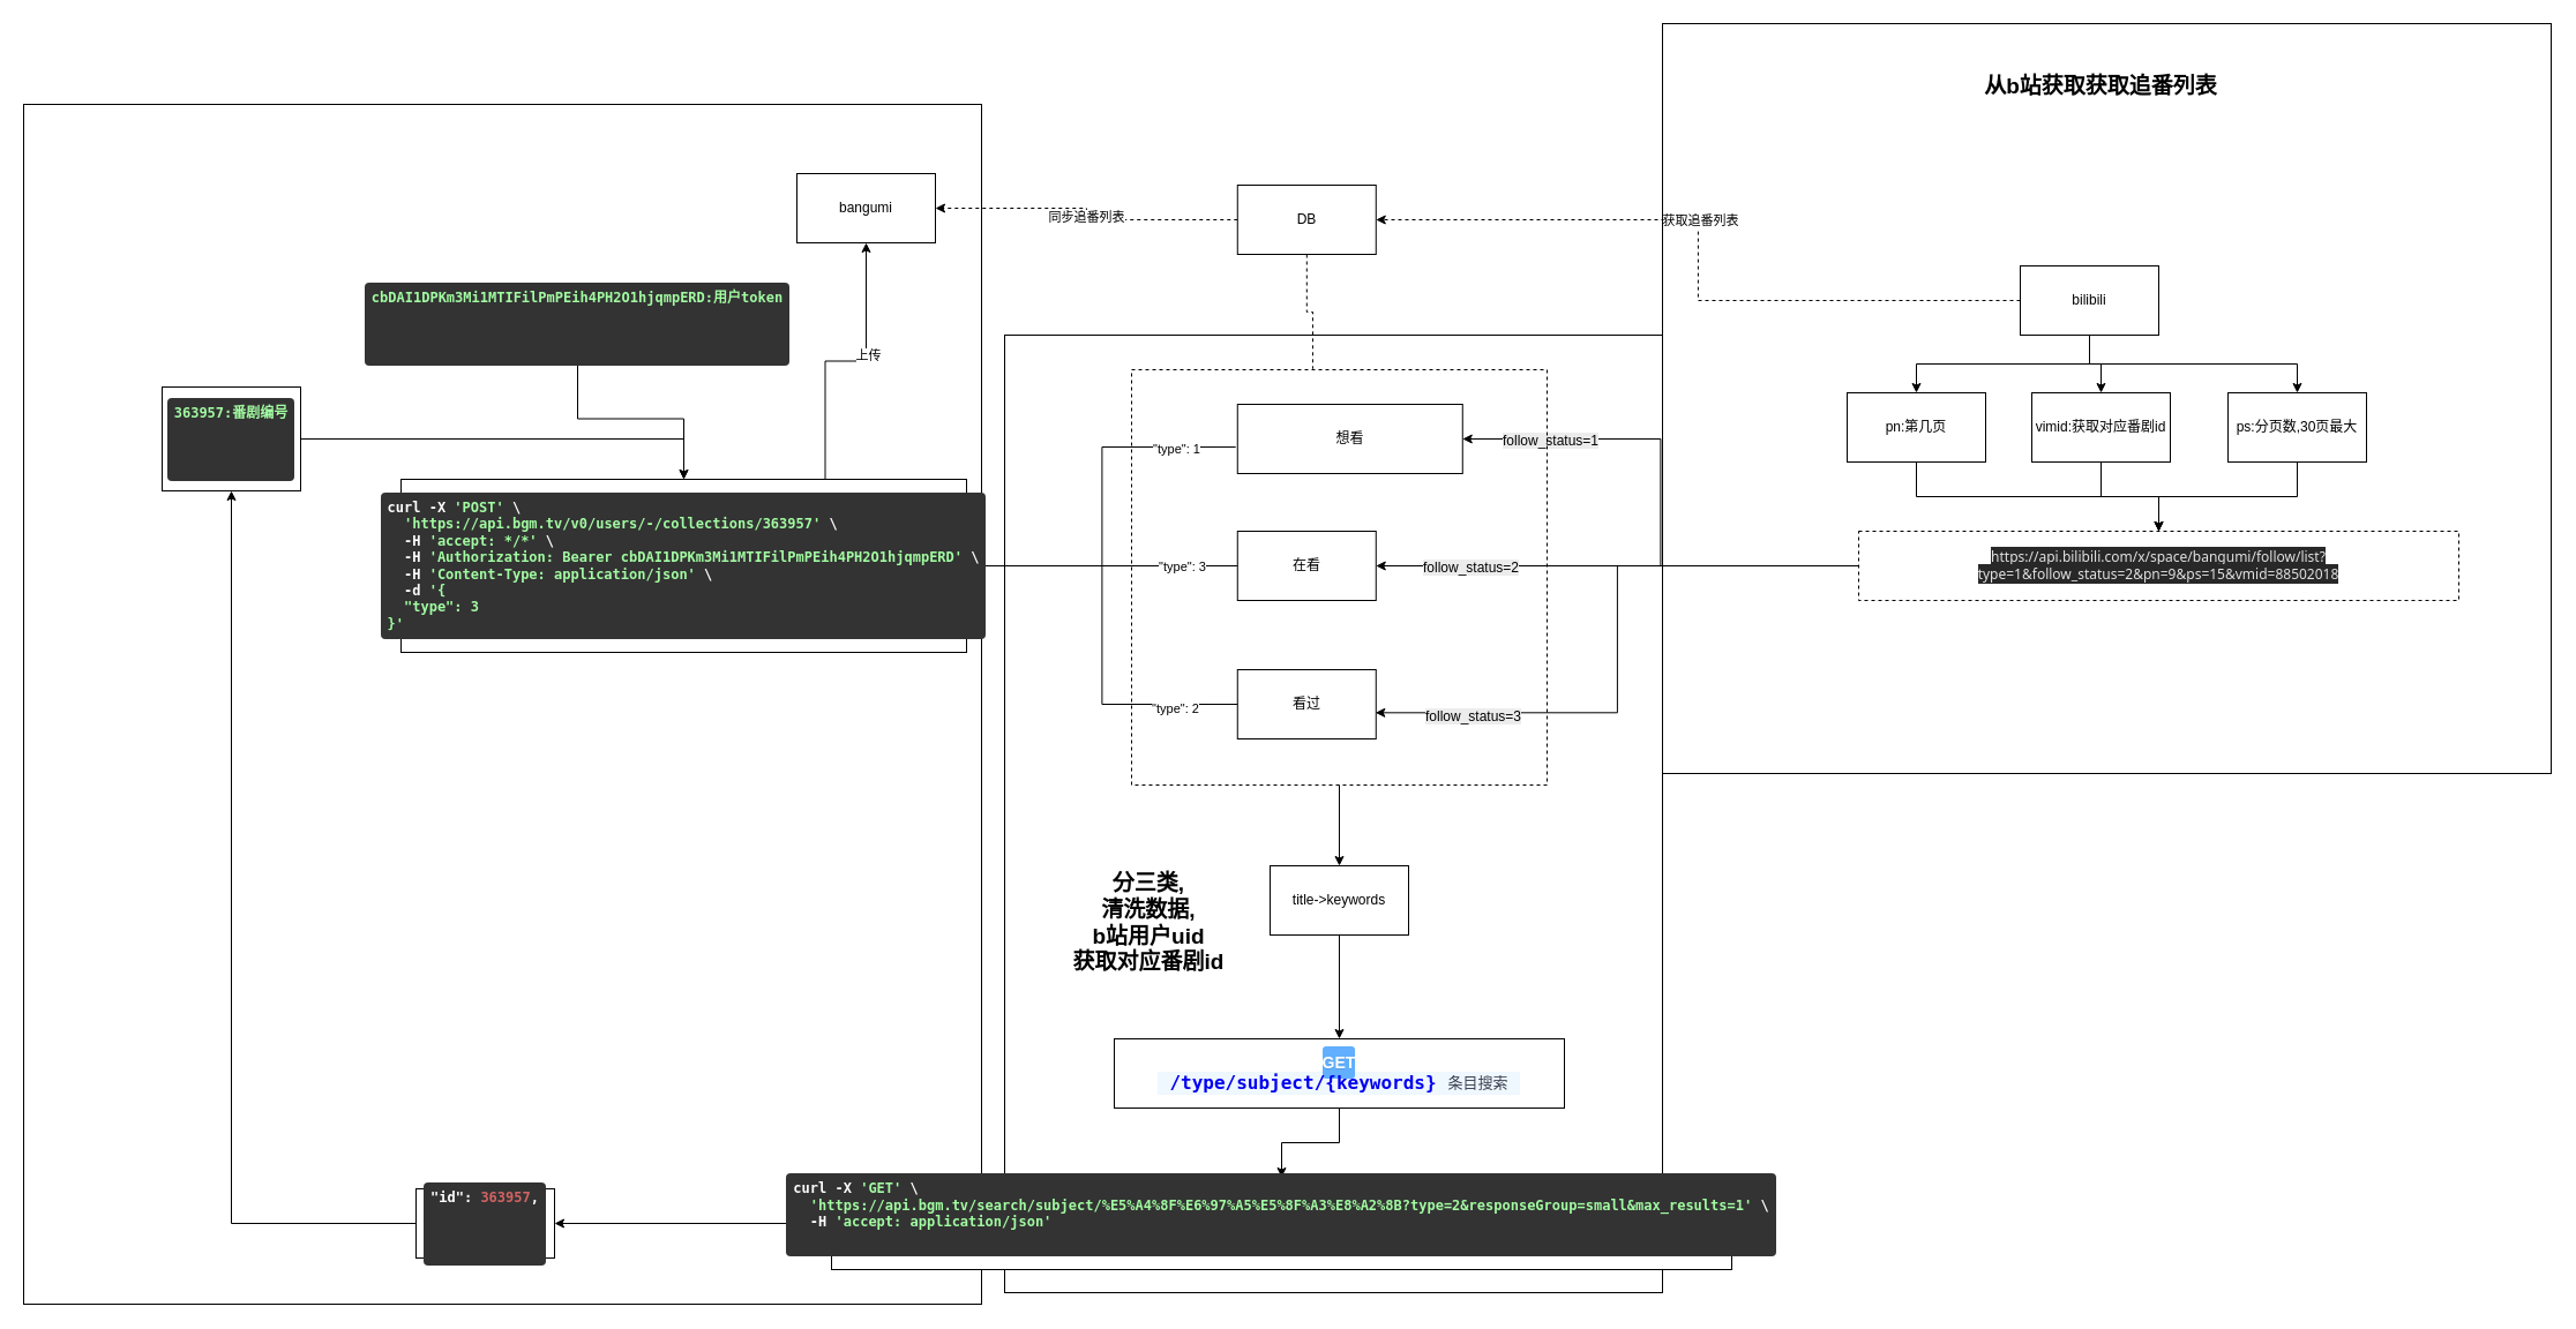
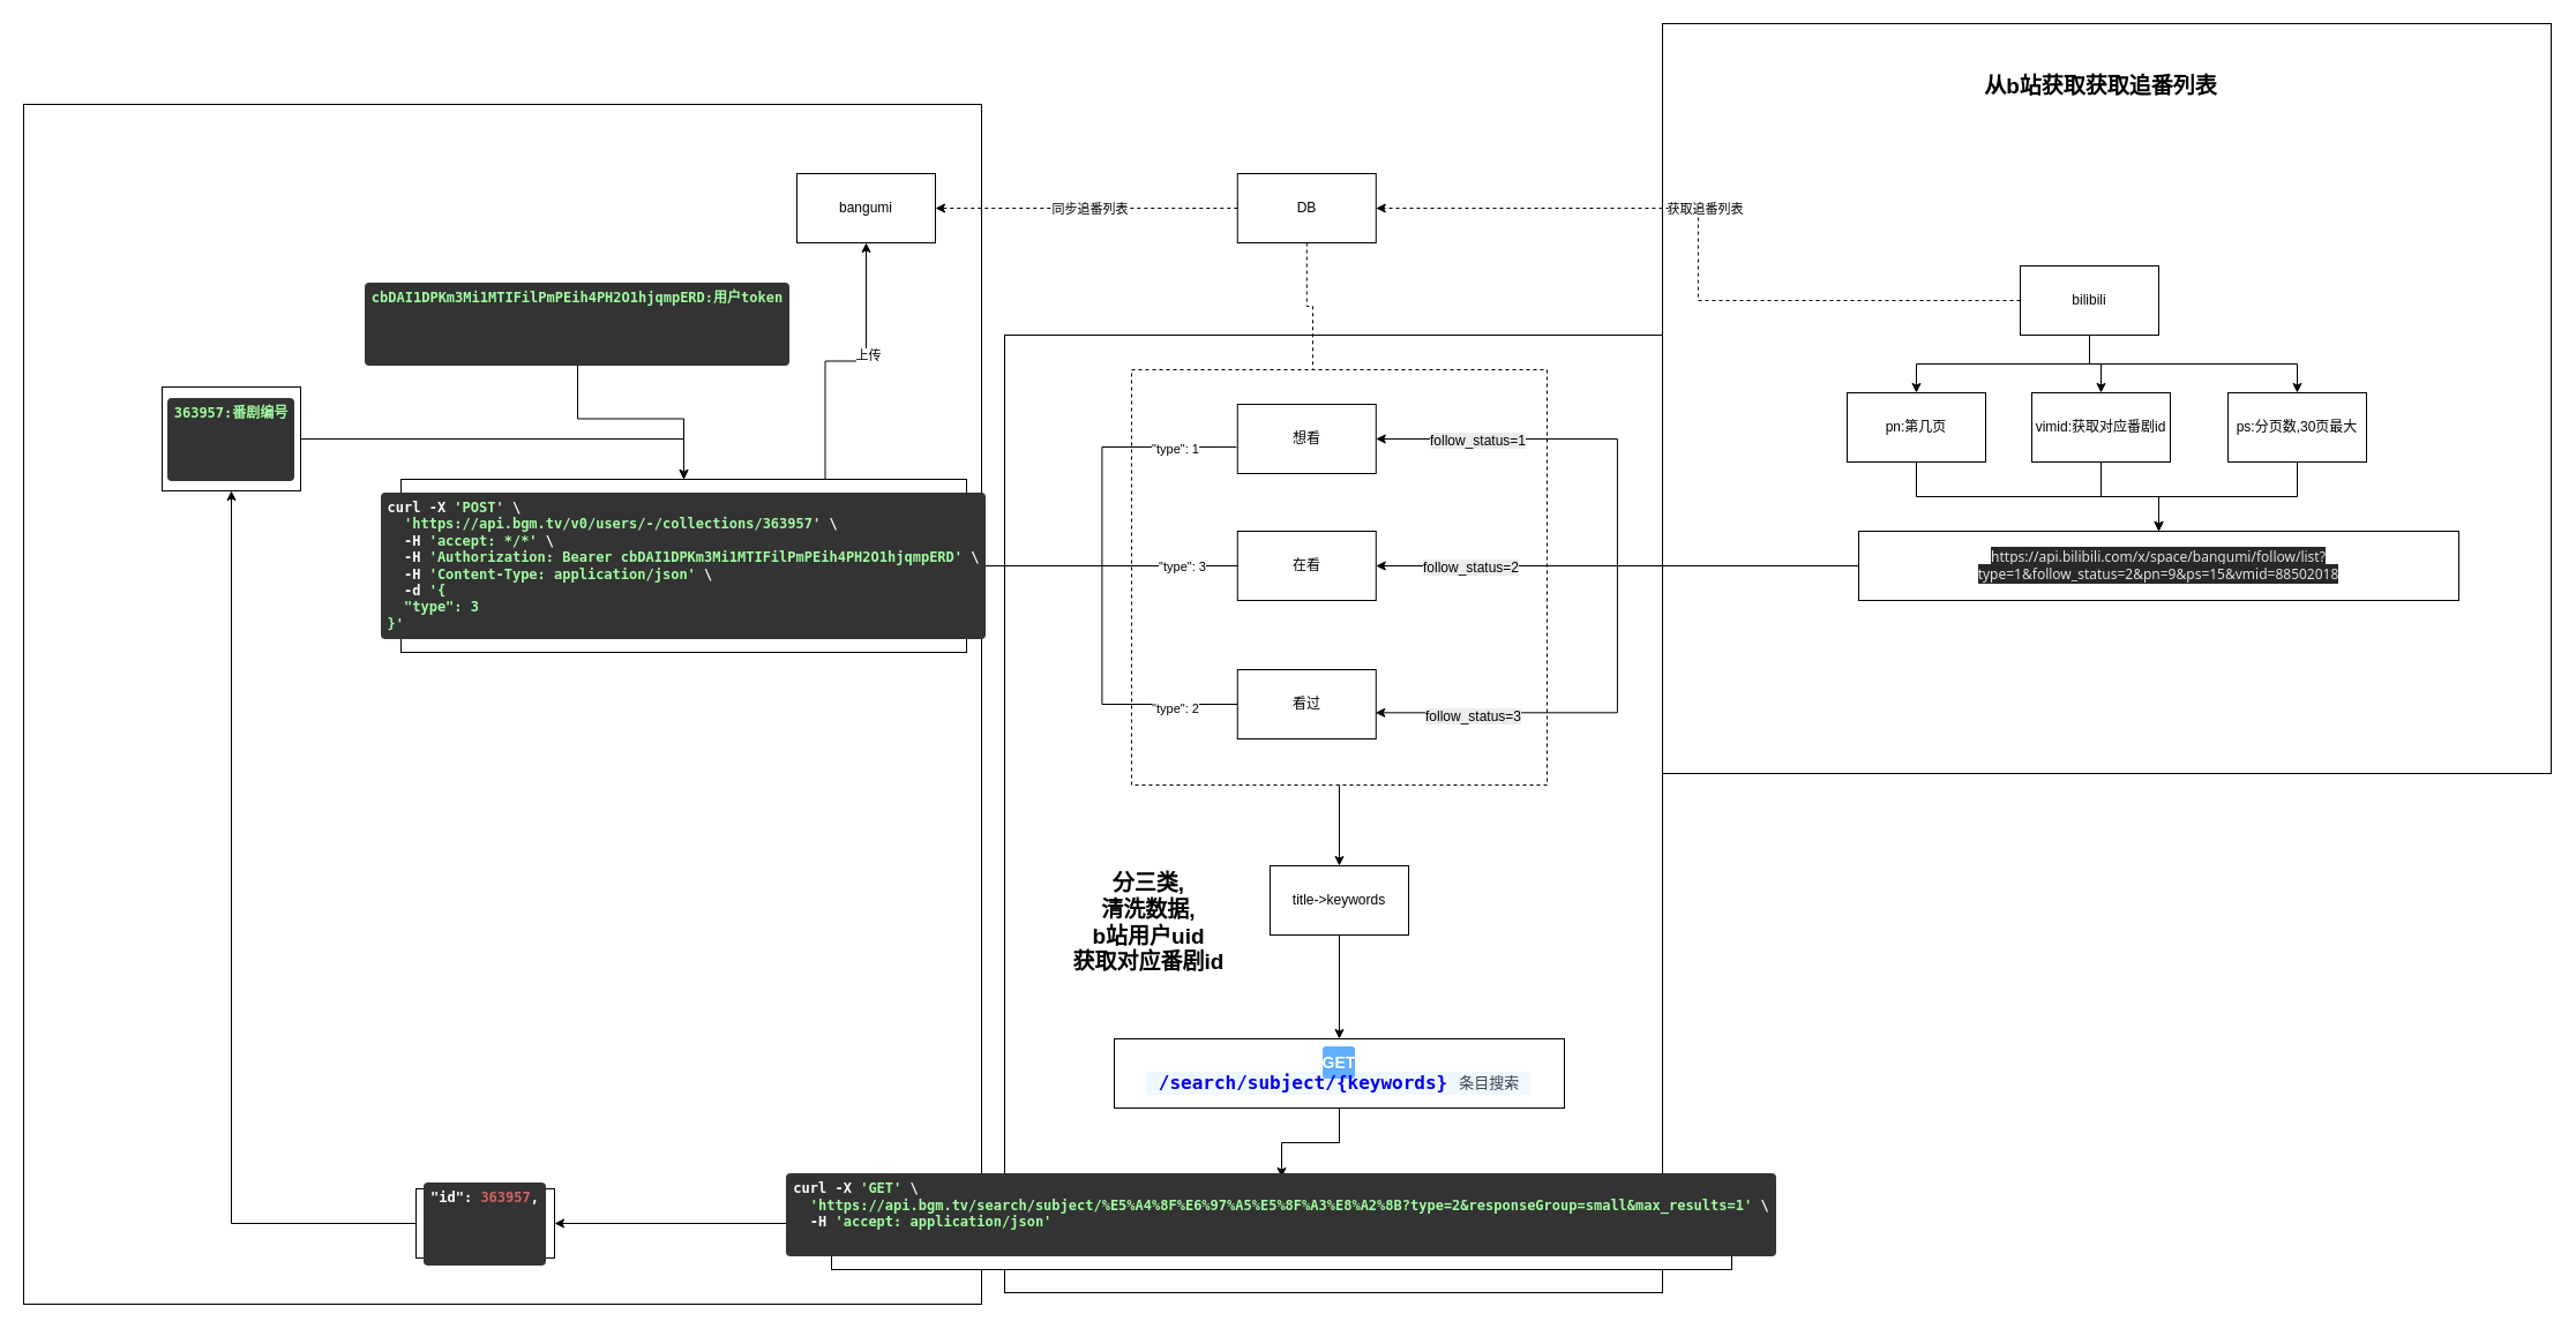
- <mxCell id="15" value="DB" style="rounded=0;whiteSpace=wrap;html=1;" vertex="1" parent="1"><mxGeometry x="1071.77" y="160" width="120" height="60" as="geometry" /></mxCell>
+ <mxCell id="15" value="DB" style="rounded=0;whiteSpace=wrap;html=1;" vertex="1" parent="1"><mxGeometry x="1071.77" y="150" width="120" height="60" as="geometry" /></mxCell>
- <mxCell id="18" value="想看" style="rounded=0;whiteSpace=wrap;html=1;" vertex="1" parent="1"><mxGeometry x="1071.77" y="350" width="195" height="60" as="geometry" /></mxCell>
+ <mxCell id="18" value="想看" style="rounded=0;whiteSpace=wrap;html=1;" vertex="1" parent="1"><mxGeometry x="1071.77" y="350" width="120" height="60" as="geometry" /></mxCell>
- <mxCell id="32" value="&lt;span style=&quot;color: rgb(227, 227, 227); font-family: system-ui, sans-serif; text-align: start; background-color: rgb(40, 40, 40);&quot;&gt;https://api.bilibili.com/x/space/bangumi/follow/list?type=1&amp;amp;follow_status=2&amp;amp;pn=9&amp;amp;ps=15&amp;amp;vmid=88502018&lt;/span&gt;" style="rounded=0;whiteSpace=wrap;html=1;dashed=1;" vertex="1" parent="1"><mxGeometry x="1610" y="460" width="520" height="60" as="geometry" /></mxCell>
+ <mxCell id="32" value="&lt;span style=&quot;color: rgb(227, 227, 227); font-family: system-ui, sans-serif; text-align: start; background-color: rgb(40, 40, 40);&quot;&gt;https://api.bilibili.com/x/space/bangumi/follow/list?type=1&amp;amp;follow_status=2&amp;amp;pn=9&amp;amp;ps=15&amp;amp;vmid=88502018&lt;/span&gt;" style="rounded=0;whiteSpace=wrap;html=1;" vertex="1" parent="1"><mxGeometry x="1610" y="460" width="520" height="60" as="geometry" /></mxCell>
- <mxCell id="48" value="&lt;span style=&quot;box-sizing: inherit; background: rgb(97, 175, 254); border-radius: 3px; color: rgb(255, 255, 255); font-family: sans-serif; font-size: 14px; font-weight: 700; min-width: 80px; padding: 6px 0px; text-shadow: rgba(0, 0, 0, 0.1) 0px 1px 0px;&quot; data-immersive-translate-paragraph=&quot;1&quot; data-immersive-translate-walked=&quot;e577b2b6-e2e0-4eb1-a472-e89e9b268068&quot; class=&quot;opblock-summary-method&quot;&gt;GET&lt;/span&gt;&lt;div style=&quot;box-sizing: border-box; align-items: center; display: flex; flex-flow: wrap; flex-grow: 1; gap: 0px 10px; padding: 0px 10px; color: rgb(59, 65, 81); font-family: sans-serif; font-size: medium; text-align: start; background-color: rgba(97, 175, 254, 0.1);&quot; data-immersive-translate-walked=&quot;e577b2b6-e2e0-4eb1-a472-e89e9b268068&quot; class=&quot;opblock-summary-path-description-wrapper&quot;&gt;&lt;span style=&quot;box-sizing: inherit; align-items: center; display: flex; font-family: monospace; font-size: 16px; font-weight: 600; word-break: break-word; flex-shrink: 1;&quot; data-immersive-translate-walked=&quot;e577b2b6-e2e0-4eb1-a472-e89e9b268068&quot; data-path=&quot;/search/subject/{keywords}&quot; class=&quot;opblock-summary-path&quot;&gt;&lt;a style=&quot;box-sizing: border-box; background-color: transparent; display: inline; cursor: pointer; text-decoration: inherit;&quot; data-immersive-translate-walked=&quot;e577b2b6-e2e0-4eb1-a472-e89e9b268068&quot; href=&quot;https://bangumi.github.io/api/#/%E6%90%9C%E7%B4%A2/searchSubjectByKeywords&quot; class=&quot;nostyle&quot;&gt;&lt;span style=&quot;box-sizing: inherit;&quot; data-immersive-translate-paragraph=&quot;1&quot; data-immersive-translate-walked=&quot;e577b2b6-e2e0-4eb1-a472-e89e9b268068&quot;&gt;/type&lt;wbr style=&quot;box-sizing: inherit;&quot;&gt;/subject&lt;wbr style=&quot;box-sizing: inherit;&quot;&gt;/{keywords}&lt;/span&gt;&lt;/a&gt;&lt;/span&gt;&lt;div style=&quot;box-sizing: border-box; font-size: 13px; word-break: break-word;&quot; data-immersive-translate-walked=&quot;e577b2b6-e2e0-4eb1-a472-e89e9b268068&quot; class=&quot;opblock-summary-description&quot;&gt;条目搜索&lt;/div&gt;&lt;/div&gt;" style="rounded=0;whiteSpace=wrap;html=1;" vertex="1" parent="1"><mxGeometry x="965" y="900" width="390" height="60" as="geometry" /></mxCell>
+ <mxCell id="48" value="&lt;span style=&quot;box-sizing: inherit; background: rgb(97, 175, 254); border-radius: 3px; color: rgb(255, 255, 255); font-family: sans-serif; font-size: 14px; font-weight: 700; min-width: 80px; padding: 6px 0px; text-shadow: rgba(0, 0, 0, 0.1) 0px 1px 0px;&quot; data-immersive-translate-paragraph=&quot;1&quot; data-immersive-translate-walked=&quot;e577b2b6-e2e0-4eb1-a472-e89e9b268068&quot; class=&quot;opblock-summary-method&quot;&gt;GET&lt;/span&gt;&lt;div style=&quot;box-sizing: border-box; align-items: center; display: flex; flex-flow: wrap; flex-grow: 1; gap: 0px 10px; padding: 0px 10px; color: rgb(59, 65, 81); font-family: sans-serif; font-size: medium; text-align: start; background-color: rgba(97, 175, 254, 0.1);&quot; data-immersive-translate-walked=&quot;e577b2b6-e2e0-4eb1-a472-e89e9b268068&quot; class=&quot;opblock-summary-path-description-wrapper&quot;&gt;&lt;span style=&quot;box-sizing: inherit; align-items: center; display: flex; font-family: monospace; font-size: 16px; font-weight: 600; word-break: break-word; flex-shrink: 1;&quot; data-immersive-translate-walked=&quot;e577b2b6-e2e0-4eb1-a472-e89e9b268068&quot; data-path=&quot;/search/subject/{keywords}&quot; class=&quot;opblock-summary-path&quot;&gt;&lt;a style=&quot;box-sizing: border-box; background-color: transparent; display: inline; cursor: pointer; text-decoration: inherit;&quot; data-immersive-translate-walked=&quot;e577b2b6-e2e0-4eb1-a472-e89e9b268068&quot; href=&quot;https://bangumi.github.io/api/#/%E6%90%9C%E7%B4%A2/searchSubjectByKeywords&quot; class=&quot;nostyle&quot;&gt;&lt;span style=&quot;box-sizing: inherit;&quot; data-immersive-translate-paragraph=&quot;1&quot; data-immersive-translate-walked=&quot;e577b2b6-e2e0-4eb1-a472-e89e9b268068&quot;&gt;/search&lt;wbr style=&quot;box-sizing: inherit;&quot;&gt;/subject&lt;wbr style=&quot;box-sizing: inherit;&quot;&gt;/{keywords}&lt;/span&gt;&lt;/a&gt;&lt;/span&gt;&lt;div style=&quot;box-sizing: border-box; font-size: 13px; word-break: break-word;&quot; data-immersive-translate-walked=&quot;e577b2b6-e2e0-4eb1-a472-e89e9b268068&quot; class=&quot;opblock-summary-description&quot;&gt;条目搜索&lt;/div&gt;&lt;/div&gt;" style="rounded=0;whiteSpace=wrap;html=1;" vertex="1" parent="1"><mxGeometry x="965" y="900" width="390" height="60" as="geometry" /></mxCell>
